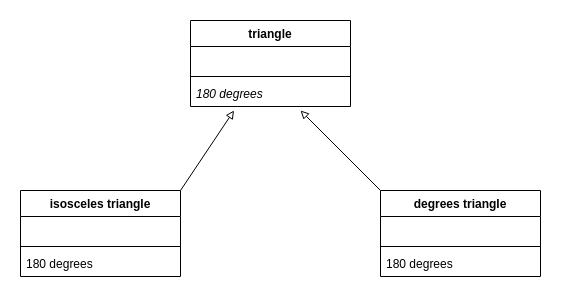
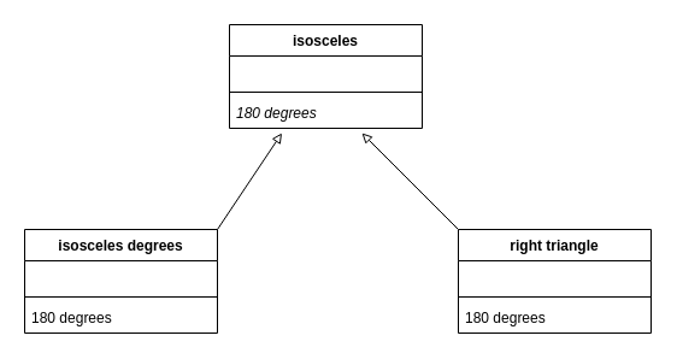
- <mxCell id="2" value="triangle" style="swimlane;fontStyle=1;align=center;verticalAlign=top;childLayout=stackLayout;horizontal=1;startSize=26;horizontalStack=0;resizeParent=1;resizeParentMax=0;resizeLast=0;collapsible=1;marginBottom=0;" vertex="1" parent="1"><mxGeometry x="190" y="20" width="160" height="86" as="geometry" /></mxCell>
+ <mxCell id="2" value="isosceles" style="swimlane;fontStyle=1;align=center;verticalAlign=top;childLayout=stackLayout;horizontal=1;startSize=26;horizontalStack=0;resizeParent=1;resizeParentMax=0;resizeLast=0;collapsible=1;marginBottom=0;" vertex="1" parent="1"><mxGeometry x="190" y="20" width="160" height="86" as="geometry" /></mxCell>
- <mxCell id="11" value="isosceles triangle" style="swimlane;fontStyle=1;align=center;verticalAlign=top;childLayout=stackLayout;horizontal=1;startSize=26;horizontalStack=0;resizeParent=1;resizeParentMax=0;resizeLast=0;collapsible=1;marginBottom=0;" vertex="1" parent="1"><mxGeometry x="20" y="190" width="160" height="86" as="geometry" /></mxCell>
+ <mxCell id="11" value="isosceles degrees" style="swimlane;fontStyle=1;align=center;verticalAlign=top;childLayout=stackLayout;horizontal=1;startSize=26;horizontalStack=0;resizeParent=1;resizeParentMax=0;resizeLast=0;collapsible=1;marginBottom=0;" vertex="1" parent="1"><mxGeometry x="20" y="190" width="160" height="86" as="geometry" /></mxCell>
- <mxCell id="7" value="degrees triangle" style="swimlane;fontStyle=1;align=center;verticalAlign=top;childLayout=stackLayout;horizontal=1;startSize=26;horizontalStack=0;resizeParent=1;resizeParentMax=0;resizeLast=0;collapsible=1;marginBottom=0;" vertex="1" parent="1"><mxGeometry x="380" y="190" width="160" height="86" as="geometry" /></mxCell>
+ <mxCell id="7" value="right triangle" style="swimlane;fontStyle=1;align=center;verticalAlign=top;childLayout=stackLayout;horizontal=1;startSize=26;horizontalStack=0;resizeParent=1;resizeParentMax=0;resizeLast=0;collapsible=1;marginBottom=0;" vertex="1" parent="1"><mxGeometry x="380" y="190" width="160" height="86" as="geometry" /></mxCell>
